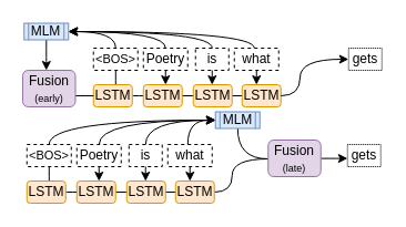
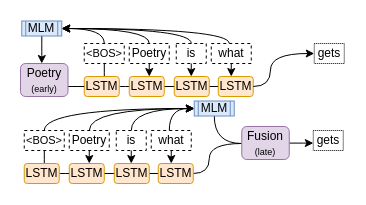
- <mxCell id="47" value="Fusion&lt;br&gt;&lt;font style=&quot;font-size: 9px;&quot;&gt;(early)&lt;/font&gt;" style="rounded=1;whiteSpace=wrap;html=1;fillColor=#e1d5e7;strokeColor=#9673a6;" parent="1" vertex="1"><mxGeometry x="20" y="63" width="47.5" height="33" as="geometry" /></mxCell>
+ <mxCell id="47" value="Poetry&lt;br&gt;&lt;font style=&quot;font-size: 9px;&quot;&gt;(early)&lt;/font&gt;" style="rounded=1;whiteSpace=wrap;html=1;fillColor=#e1d5e7;strokeColor=#9673a6;" parent="1" vertex="1"><mxGeometry x="20" y="63" width="47.5" height="33" as="geometry" /></mxCell>
